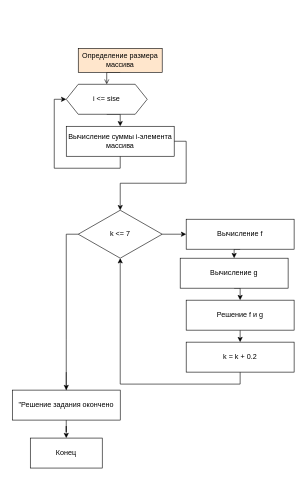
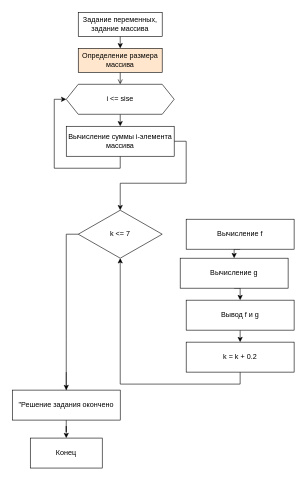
+ <mxCell id="3" value="Задание переменных, задание массива" style="rounded=0;whiteSpace=wrap;html=1;" parent="1" vertex="1"><mxGeometry x="130" y="20" width="140" height="40" as="geometry" /></mxCell>
+ <mxCell id="2" style="edgeStyle=orthogonalEdgeStyle;rounded=0;orthogonalLoop=1;jettySize=auto;html=1;exitX=0.5;exitY=1;exitDx=0;exitDy=0;entryX=0.5;entryY=0;entryDx=0;entryDy=0;" parent="1" source="3" target="5" edge="1"><mxGeometry relative="1" as="geometry" /></mxCell>
- <mxCell id="7" value="i &amp;lt;= sise" style="shape=hexagon;perimeter=hexagonPerimeter2;whiteSpace=wrap;html=1;fixedSize=1;" parent="1" vertex="1"><mxGeometry x="110" y="140" width="135" height="50" as="geometry" /></mxCell>
+ <mxCell id="7" value="i &amp;lt;= sise" style="shape=hexagon;perimeter=hexagonPerimeter2;whiteSpace=wrap;html=1;fixedSize=1;" parent="1" vertex="1"><mxGeometry x="110" y="140" width="180" height="50" as="geometry" /></mxCell>
- <mxCell id="12" style="edgeStyle=orthogonalEdgeStyle;rounded=0;orthogonalLoop=1;jettySize=auto;html=1;exitX=1;exitY=0.5;exitDx=0;exitDy=0;entryX=0;entryY=0.5;entryDx=0;entryDy=0;" parent="1" source="14" target="16" edge="1"><mxGeometry relative="1" as="geometry" /></mxCell>
- <mxCell id="20" value="Решение f и g" style="rounded=0;whiteSpace=wrap;html=1;" parent="1" vertex="1"><mxGeometry x="310" y="500" width="180" height="50" as="geometry" /></mxCell>
+ <mxCell id="20" value="Вывод f и g" style="rounded=0;whiteSpace=wrap;html=1;" parent="1" vertex="1"><mxGeometry x="310" y="500" width="180" height="50" as="geometry" /></mxCell>
